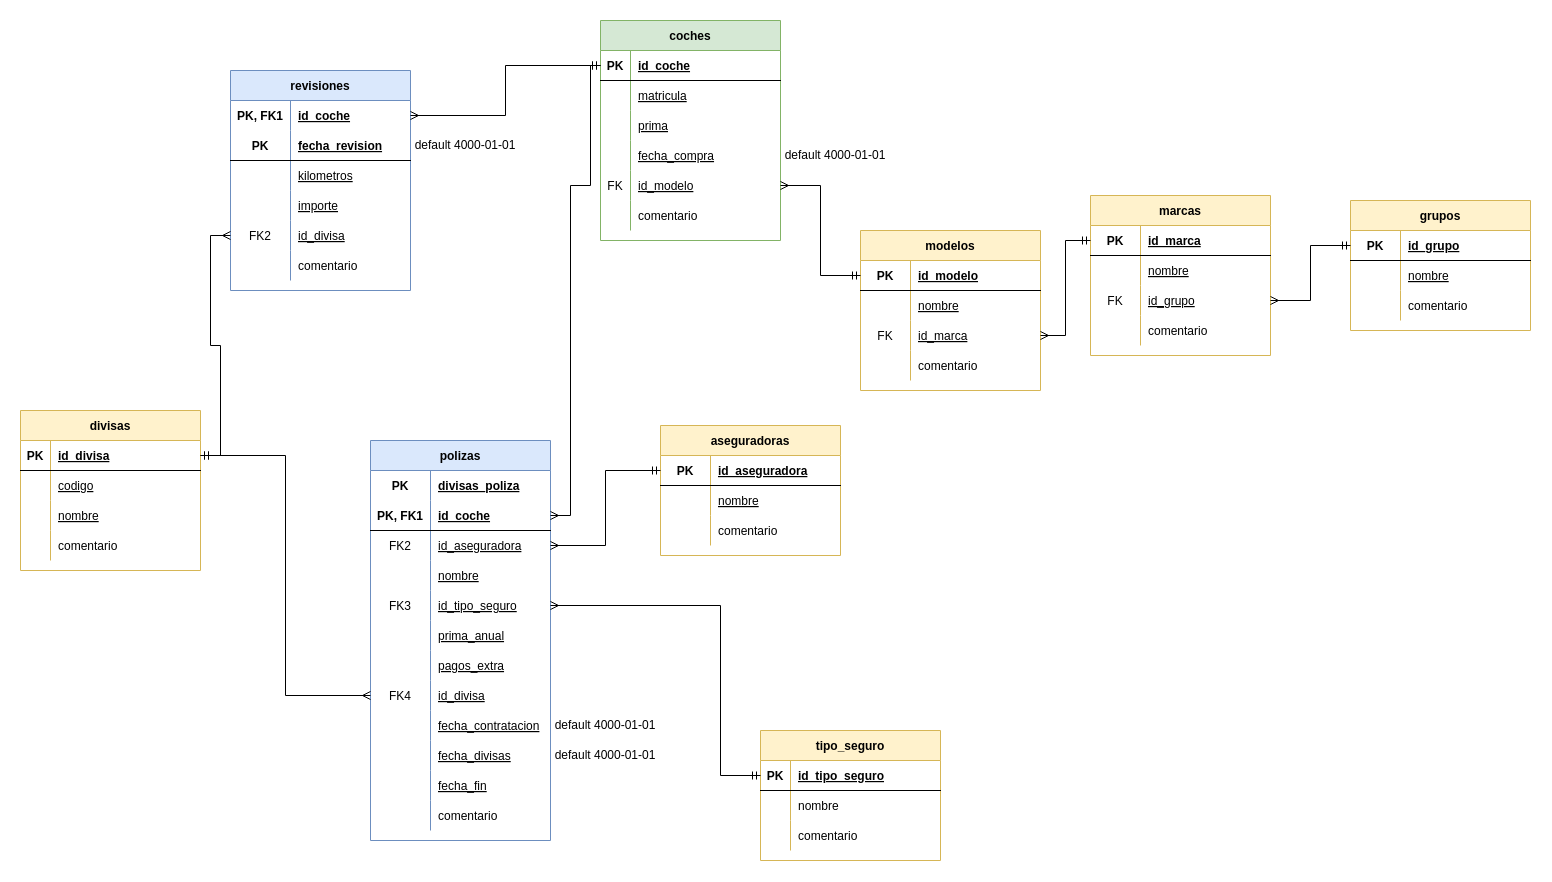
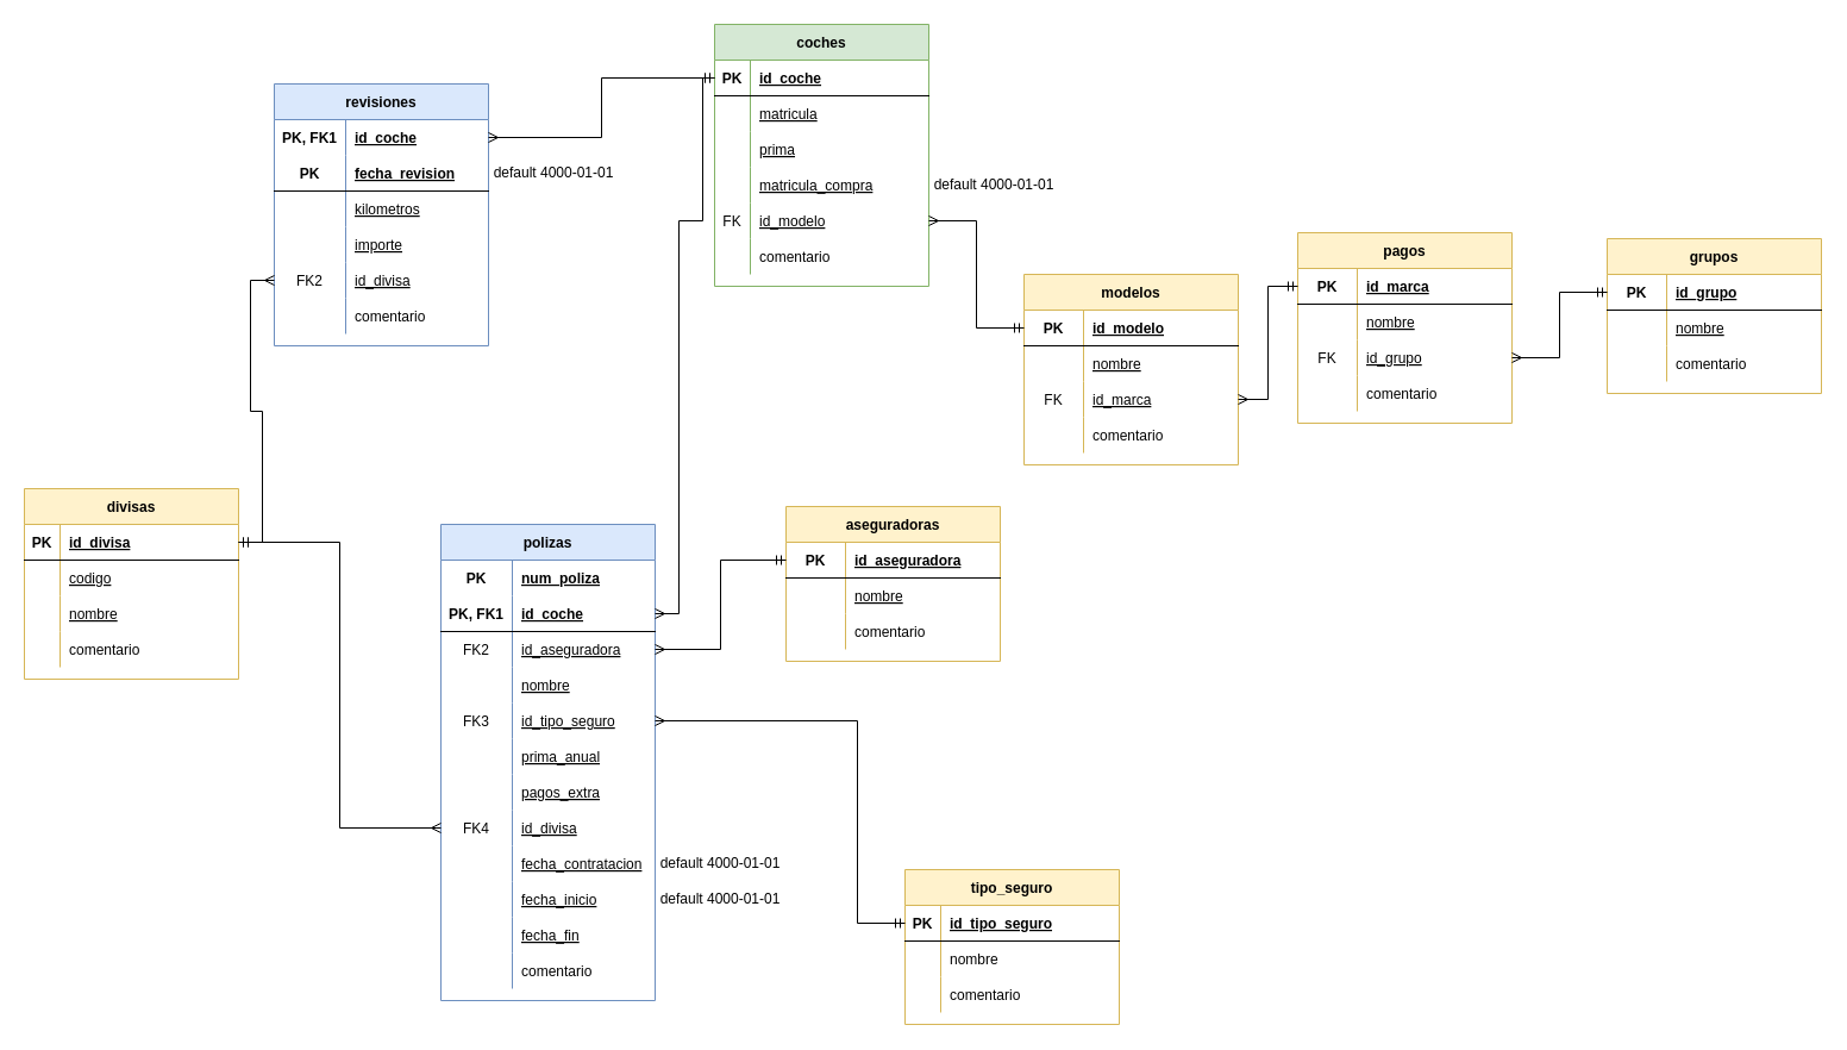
- <mxCell id="14" value="fecha_compra" style="shape=partialRectangle;connectable=0;fillColor=none;top=0;left=0;bottom=0;right=0;align=left;spacingLeft=6;overflow=hidden;fontStyle=4" parent="12" vertex="1"><mxGeometry x="30" width="150" height="30" as="geometry"><mxRectangle width="150" height="30" as="alternateBounds" /></mxGeometry></mxCell>
+ <mxCell id="14" value="matricula_compra" style="shape=partialRectangle;connectable=0;fillColor=none;top=0;left=0;bottom=0;right=0;align=left;spacingLeft=6;overflow=hidden;fontStyle=4" parent="12" vertex="1"><mxGeometry x="30" width="150" height="30" as="geometry"><mxRectangle width="150" height="30" as="alternateBounds" /></mxGeometry></mxCell>
- <mxCell id="113" value="marcas" style="shape=table;startSize=30;container=1;collapsible=1;childLayout=tableLayout;fixedRows=1;rowLines=0;fontStyle=1;align=center;resizeLast=1;fillColor=#fff2cc;strokeColor=#d6b656;" parent="1" vertex="1"><mxGeometry x="1090" y="195" width="180" height="160" as="geometry" /></mxCell>
+ <mxCell id="113" value="pagos" style="shape=table;startSize=30;container=1;collapsible=1;childLayout=tableLayout;fixedRows=1;rowLines=0;fontStyle=1;align=center;resizeLast=1;fillColor=#fff2cc;strokeColor=#d6b656;" parent="1" vertex="1"><mxGeometry x="1090" y="195" width="180" height="160" as="geometry" /></mxCell>
- <mxCell id="24" value="divisas_poliza" style="shape=partialRectangle;connectable=0;fillColor=none;top=0;left=0;bottom=0;right=0;align=left;spacingLeft=6;fontStyle=5;overflow=hidden;" parent="22" vertex="1"><mxGeometry x="60" width="120" height="30" as="geometry"><mxRectangle width="120" height="30" as="alternateBounds" /></mxGeometry></mxCell>
+ <mxCell id="24" value="num_poliza" style="shape=partialRectangle;connectable=0;fillColor=none;top=0;left=0;bottom=0;right=0;align=left;spacingLeft=6;fontStyle=5;overflow=hidden;" parent="22" vertex="1"><mxGeometry x="60" width="120" height="30" as="geometry"><mxRectangle width="120" height="30" as="alternateBounds" /></mxGeometry></mxCell>
- <mxCell id="51" value="fecha_divisas" style="shape=partialRectangle;connectable=0;fillColor=none;top=0;left=0;bottom=0;right=0;align=left;spacingLeft=6;overflow=hidden;fontStyle=4" parent="49" vertex="1"><mxGeometry x="60" width="120" height="30" as="geometry"><mxRectangle width="120" height="30" as="alternateBounds" /></mxGeometry></mxCell>
+ <mxCell id="51" value="fecha_inicio" style="shape=partialRectangle;connectable=0;fillColor=none;top=0;left=0;bottom=0;right=0;align=left;spacingLeft=6;overflow=hidden;fontStyle=4" parent="49" vertex="1"><mxGeometry x="60" width="120" height="30" as="geometry"><mxRectangle width="120" height="30" as="alternateBounds" /></mxGeometry></mxCell>
